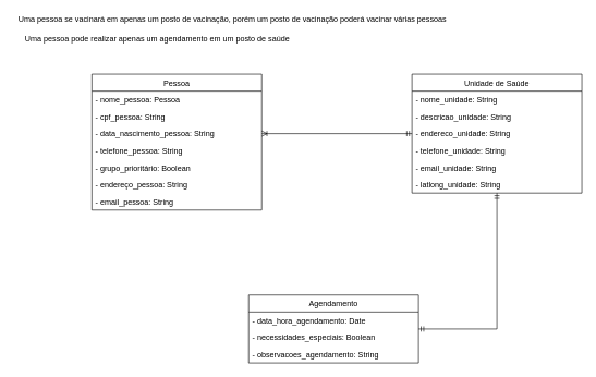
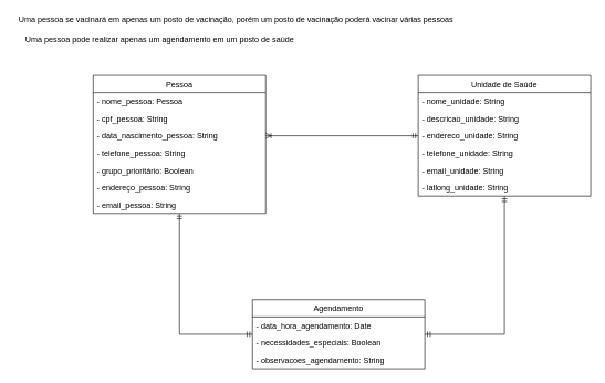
+ <mxCell id="3" style="edgeStyle=orthogonalEdgeStyle;rounded=0;orthogonalLoop=1;jettySize=auto;html=1;exitX=0.5;exitY=1;exitDx=0;exitDy=0;startArrow=ERmandOne;startFill=0;endArrow=ERmandOne;endFill=0;" edge="1" parent="1" source="4" target="21"><mxGeometry relative="1" as="geometry"><Array as="points"><mxPoint x="270" y="503" /></Array></mxGeometry></mxCell>
